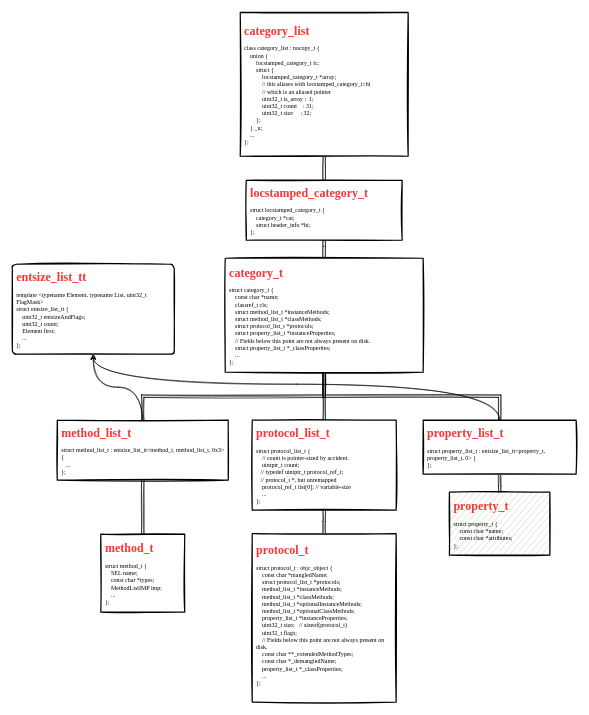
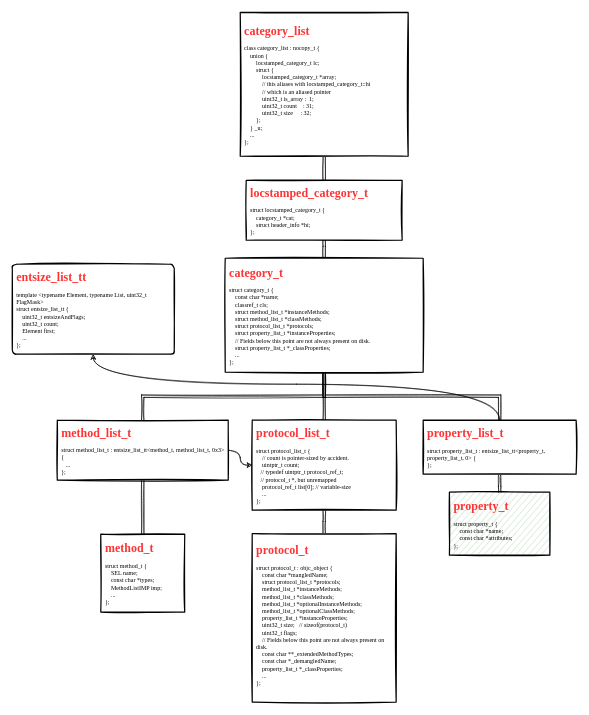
- <mxCell id="10" style="edgeStyle=orthogonalEdgeStyle;curved=1;rounded=0;sketch=1;orthogonalLoop=1;jettySize=auto;html=1;shadow=0;strokeColor=#000000;fontFamily=Comic Sans MS;fontSize=10;" edge="1" parent="1" source="12" target="18"><mxGeometry relative="1" as="geometry" /></mxCell>
+ <mxCell id="10" style="edgeStyle=orthogonalEdgeStyle;curved=1;rounded=0;sketch=1;orthogonalLoop=1;jettySize=auto;html=1;shadow=0;strokeColor=#000000;fontFamily=Comic Sans MS;fontSize=10;" edge="1" parent="1" source="12" target="14"><mxGeometry relative="1" as="geometry" /></mxCell>
